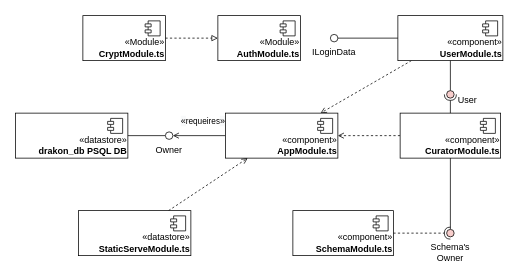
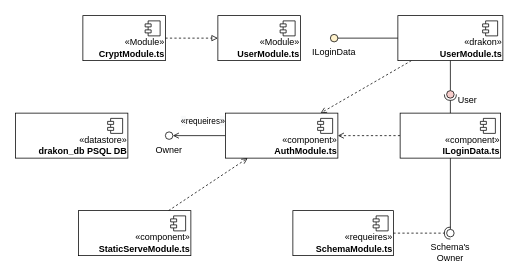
- <mxCell id="11" value="ILoginData" style="ellipse;whiteSpace=wrap;html=1;fontFamily=Helvetica;fontSize=12;fontColor=#000000;align=center;strokeColor=#000000;fillColor=#ffffff;points=[];aspect=fixed;resizable=0;labelPosition=center;verticalLabelPosition=bottom;verticalAlign=top;" parent="1" vertex="1"><mxGeometry x="440" y="45" width="10" height="10" as="geometry" /></mxCell>
+ <mxCell id="11" value="ILoginData" style="ellipse;whiteSpace=wrap;html=1;fontFamily=Helvetica;fontSize=12;fontColor=#000000;align=center;strokeColor=#000000;fillColor=#fff2cc;points=[];aspect=fixed;resizable=0;labelPosition=center;verticalLabelPosition=bottom;verticalAlign=top;" parent="1" vertex="1"><mxGeometry x="440" y="45" width="10" height="10" as="geometry" /></mxCell>
- <mxCell id="2" value="«Module»&lt;br&gt;&lt;b&gt;AuthModule.ts&lt;/b&gt;" style="html=1;dropTarget=0;align=right;verticalAlign=bottom;" parent="1" vertex="1"><mxGeometry x="290" y="20" width="110" height="60" as="geometry" /></mxCell>
+ <mxCell id="2" value="«Module»&lt;br&gt;&lt;b&gt;UserModule.ts&lt;/b&gt;" style="html=1;dropTarget=0;align=right;verticalAlign=bottom;" parent="1" vertex="1"><mxGeometry x="290" y="20" width="110" height="60" as="geometry" /></mxCell>
- <mxCell id="8" value="«component»&lt;br&gt;&lt;b&gt;UserModule.ts&lt;/b&gt;" style="html=1;dropTarget=0;align=right;verticalAlign=bottom;" parent="1" vertex="1"><mxGeometry x="530" y="20" width="140" height="60" as="geometry" /></mxCell>
+ <mxCell id="8" value="«drakon»&lt;br&gt;&lt;b&gt;UserModule.ts&lt;/b&gt;" style="html=1;dropTarget=0;align=right;verticalAlign=bottom;" parent="1" vertex="1"><mxGeometry x="530" y="20" width="140" height="60" as="geometry" /></mxCell>
- <mxCell id="28" value="" style="rounded=0;orthogonalLoop=1;jettySize=auto;html=1;endArrow=none;endFill=0;" parent="1" source="23" target="29" edge="1"><mxGeometry relative="1" as="geometry"><mxPoint x="310" y="175" as="sourcePoint" /></mxGeometry></mxCell>
- <mxCell id="13" value="«component»&lt;br&gt;&lt;b&gt;AppModule.ts&lt;/b&gt;" style="html=1;dropTarget=0;align=right;verticalAlign=bottom;" parent="1" vertex="1"><mxGeometry x="300" y="150" width="150" height="60" as="geometry" /></mxCell>
+ <mxCell id="13" value="«component»&lt;br&gt;&lt;b&gt;AuthModule.ts&lt;/b&gt;" style="html=1;dropTarget=0;align=right;verticalAlign=bottom;" parent="1" vertex="1"><mxGeometry x="300" y="150" width="150" height="60" as="geometry" /></mxCell>
- <mxCell id="16" value="«component»&lt;br&gt;&lt;b&gt;CuratorModule.ts&lt;/b&gt;" style="html=1;dropTarget=0;align=right;verticalAlign=bottom;" parent="1" vertex="1"><mxGeometry x="533" y="150" width="134" height="60" as="geometry" /></mxCell>
+ <mxCell id="16" value="«component»&lt;br&gt;&lt;b&gt;ILoginData.ts&lt;/b&gt;" style="html=1;dropTarget=0;align=right;verticalAlign=bottom;" parent="1" vertex="1"><mxGeometry x="533" y="150" width="134" height="60" as="geometry" /></mxCell>
- <mxCell id="27" value="Schema's Owner" style="ellipse;whiteSpace=wrap;html=1;fontFamily=Helvetica;fontSize=12;fontColor=#000000;align=center;strokeColor=#000000;fillColor=#f8cecc;points=[];aspect=fixed;resizable=0;labelPosition=center;verticalLabelPosition=bottom;verticalAlign=top;" parent="1" vertex="1"><mxGeometry x="595" y="305" width="10" height="10" as="geometry" /></mxCell>
+ <mxCell id="27" value="Schema's Owner" style="ellipse;whiteSpace=wrap;html=1;fontFamily=Helvetica;fontSize=12;fontColor=#000000;align=center;strokeColor=#000000;fillColor=#ffffff;points=[];aspect=fixed;resizable=0;labelPosition=center;verticalLabelPosition=bottom;verticalAlign=top;" parent="1" vertex="1"><mxGeometry x="595" y="305" width="10" height="10" as="geometry" /></mxCell>
- <mxCell id="31" value="«datastore»&lt;br&gt;&lt;b&gt;StaticServeModule.ts&lt;/b&gt;" style="html=1;dropTarget=0;align=right;verticalAlign=bottom;" vertex="1" parent="1"><mxGeometry x="104" y="280" width="150" height="60" as="geometry" /></mxCell>
+ <mxCell id="31" value="«component»&lt;br&gt;&lt;b&gt;StaticServeModule.ts&lt;/b&gt;" style="html=1;dropTarget=0;align=right;verticalAlign=bottom;" vertex="1" parent="1"><mxGeometry x="104" y="280" width="150" height="60" as="geometry" /></mxCell>
- <mxCell id="21" value="«component»&lt;br&gt;&lt;b&gt;SchemaModule.ts&lt;br&gt;&lt;/b&gt;" style="html=1;dropTarget=0;align=right;verticalAlign=bottom;" parent="1" vertex="1"><mxGeometry x="390" y="280" width="134" height="60" as="geometry" /></mxCell>
+ <mxCell id="21" value="«requeires»&lt;br&gt;&lt;b&gt;SchemaModule.ts&lt;br&gt;&lt;/b&gt;" style="html=1;dropTarget=0;align=right;verticalAlign=bottom;" parent="1" vertex="1"><mxGeometry x="390" y="280" width="134" height="60" as="geometry" /></mxCell>
